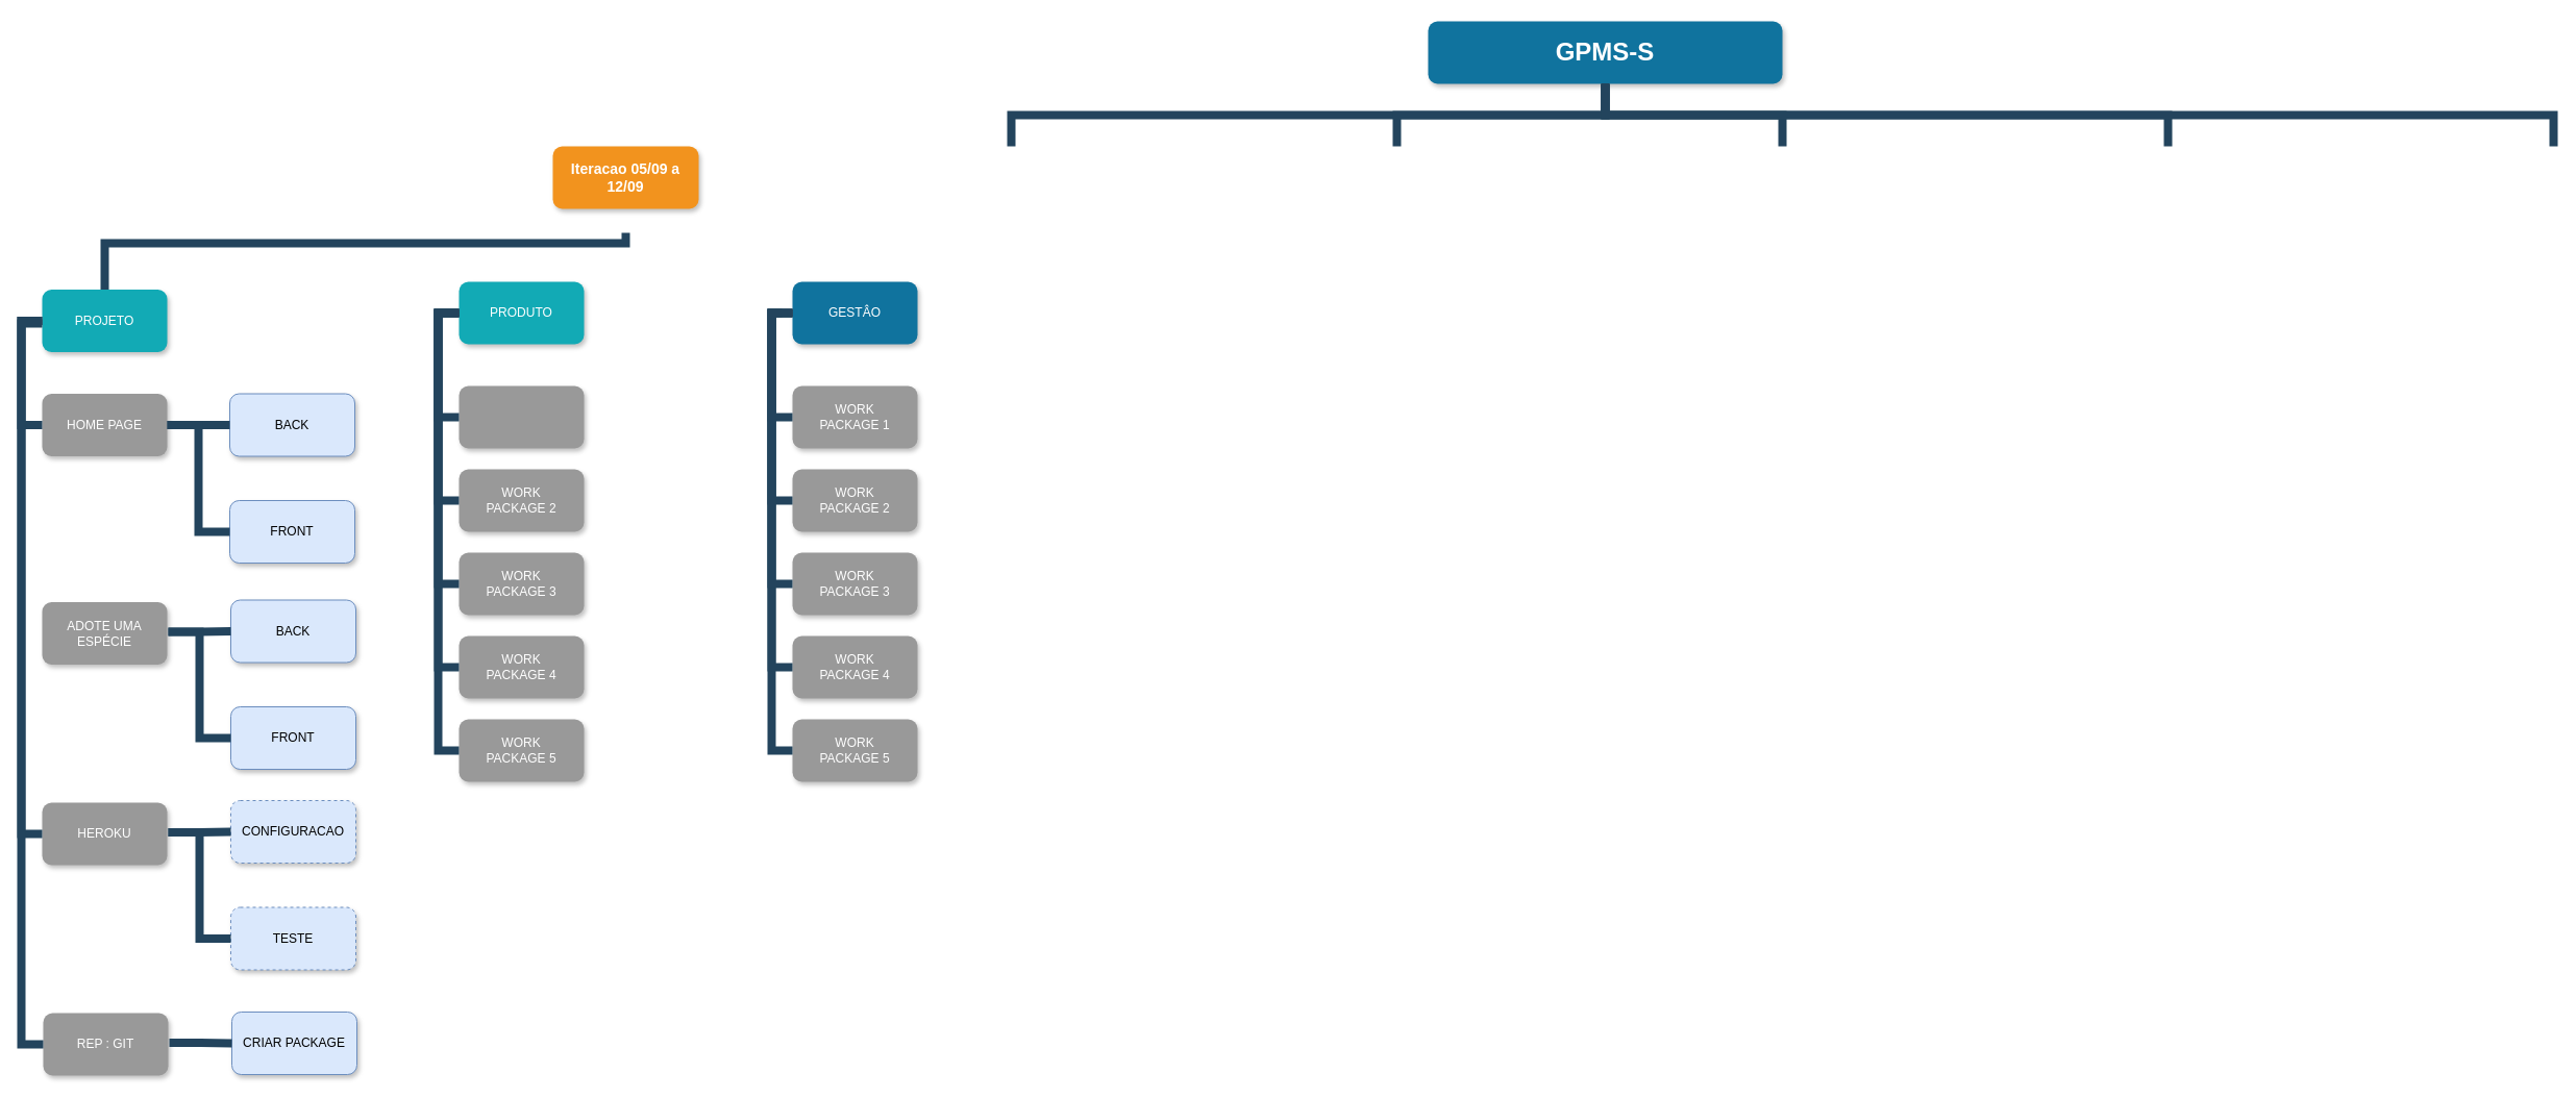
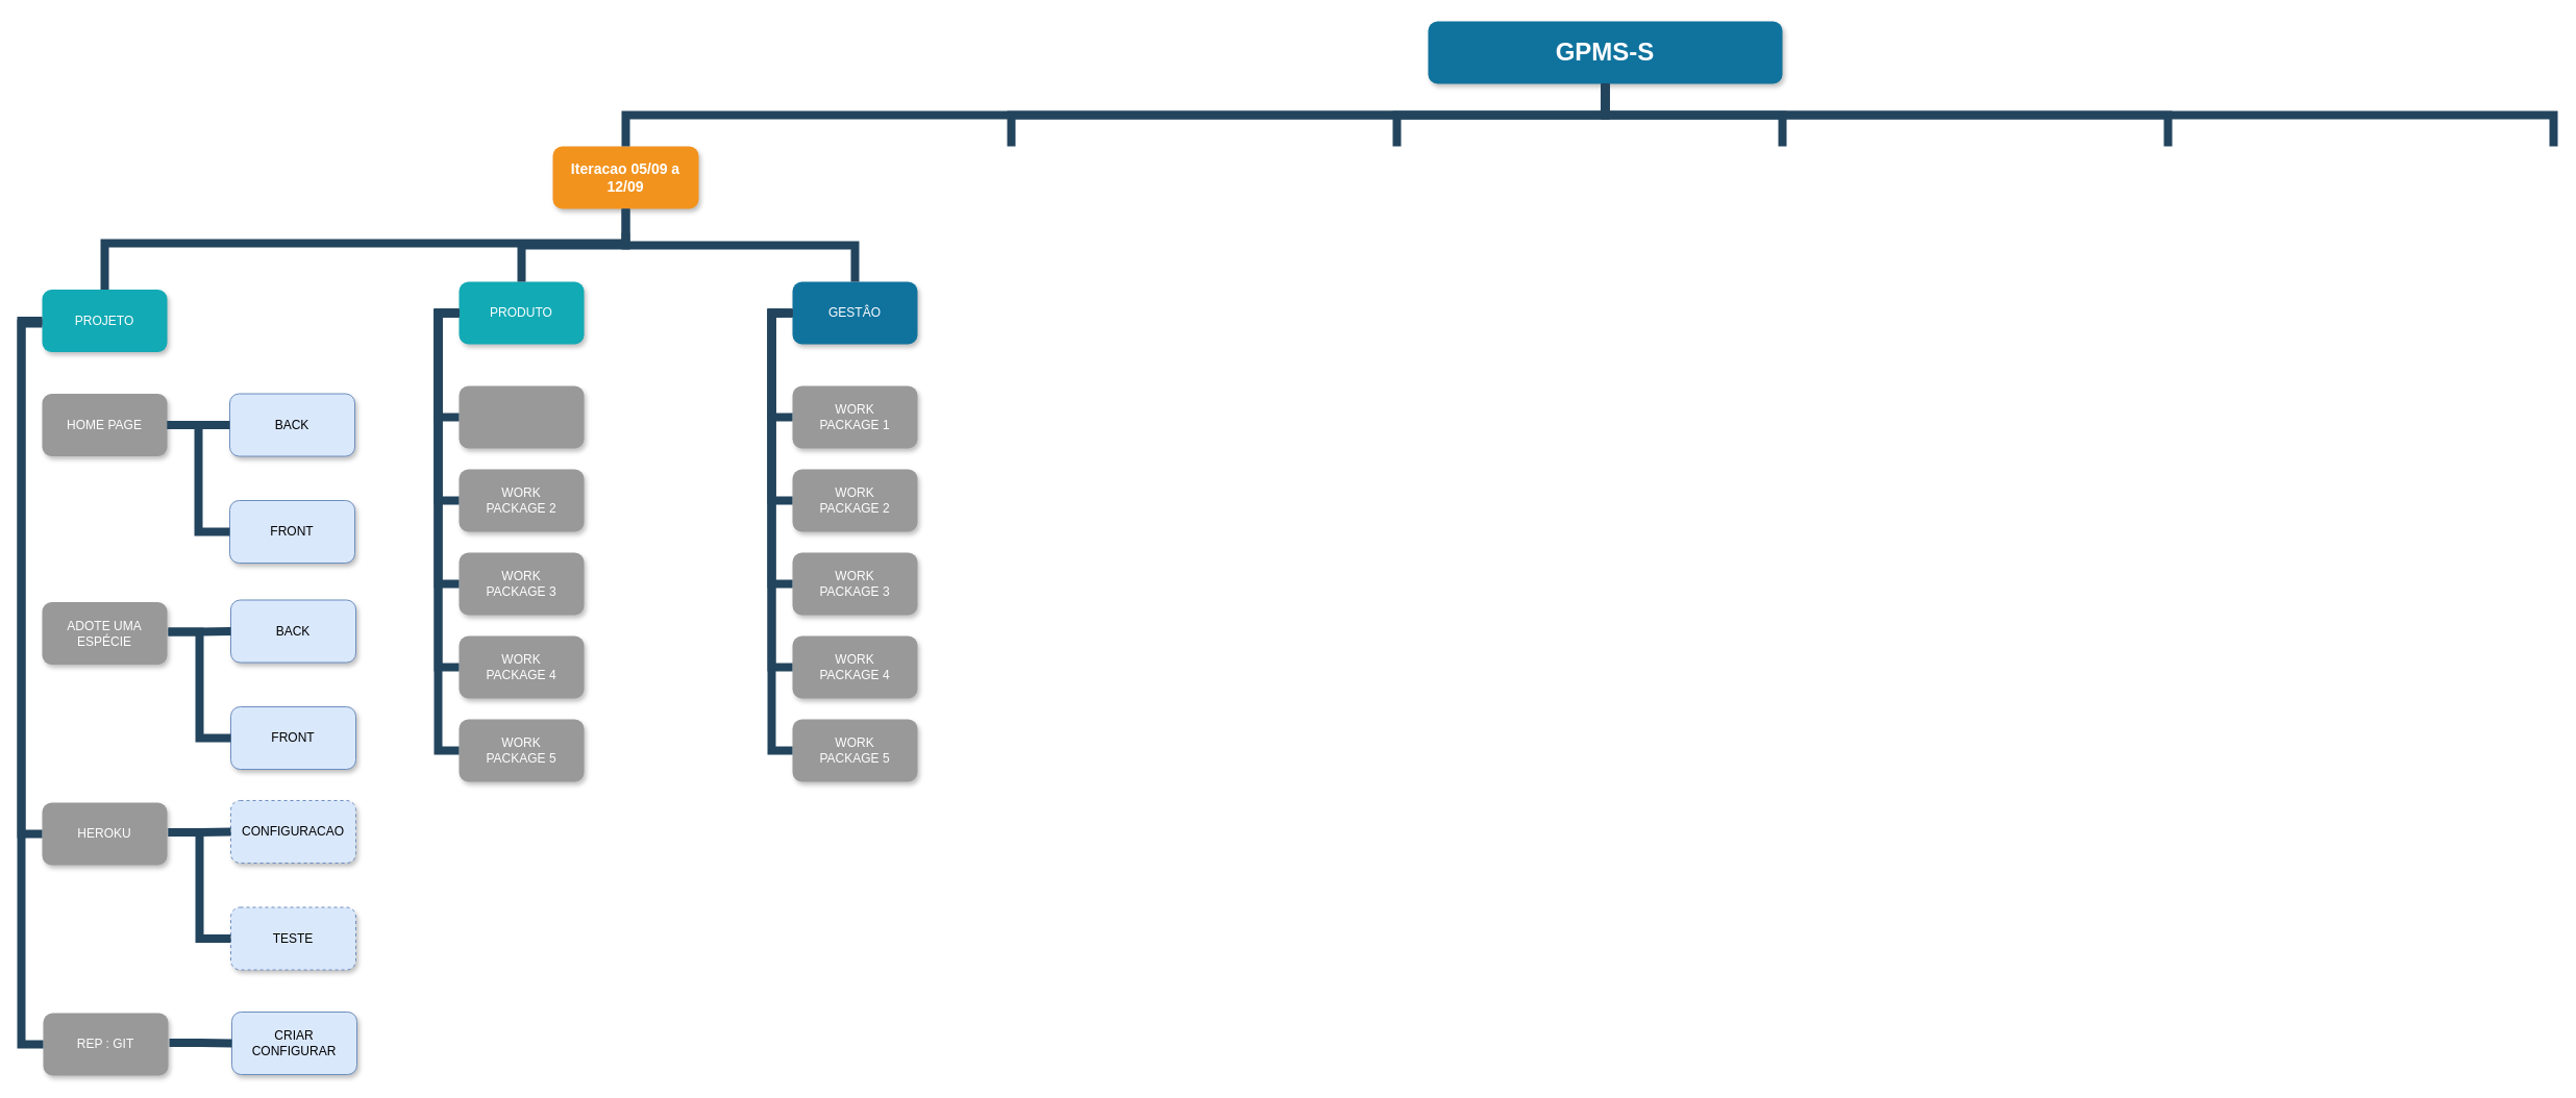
+ <mxCell id="28" value="" style="edgeStyle=elbowEdgeStyle;elbow=vertical;rounded=0;fontColor=#000000;endArrow=none;endFill=0;strokeWidth=8;strokeColor=#23445D;" parent="1" source="2" target="3" edge="1"><mxGeometry width="100" height="100" relative="1" as="geometry"><mxPoint x="910" y="110" as="sourcePoint" /><mxPoint x="1010" y="10" as="targetPoint" /></mxGeometry></mxCell>
+ <mxCell id="16" value="" style="edgeStyle=elbowEdgeStyle;elbow=vertical;rounded=0;fontColor=#000000;endArrow=none;endFill=0;strokeWidth=8;strokeColor=#23445D;" parent="1" source="3" target="4" edge="1"><mxGeometry width="100" height="100" relative="1" as="geometry"><mxPoint x="390" y="260" as="sourcePoint" /><mxPoint x="490" y="160" as="targetPoint" /></mxGeometry></mxCell>
+ <mxCell id="17" value="" style="edgeStyle=elbowEdgeStyle;elbow=vertical;rounded=0;fontColor=#000000;endArrow=none;endFill=0;strokeWidth=8;strokeColor=#23445D;" parent="1" source="3" target="5" edge="1"><mxGeometry width="100" height="100" relative="1" as="geometry"><mxPoint x="730" y="260" as="sourcePoint" /><mxPoint x="830" y="160" as="targetPoint" /></mxGeometry></mxCell>
- <mxCell id="39" value="" style="edgeStyle=elbowEdgeStyle;elbow=horizontal;rounded=0;fontColor=#000000;endArrow=none;endFill=0;strokeWidth=8;strokeColor=#23445D;" edge="1" parent="1" source="34" target="36"><mxGeometry width="100" height="100" relative="1" as="geometry"><mxPoint x="-20" y="457.5" as="sourcePoint" /><mxPoint x="80" y="357.5" as="targetPoint" /><Array as="points"><mxPoint x="20" y="357.5" /></Array></mxGeometry></mxCell>
- <mxCell id="56" value="CRIAR PACKAGE" style="whiteSpace=wrap;rounded=1;fillColor=#dae8fc;strokeColor=#6c8ebf;shadow=1;fontStyle=0" vertex="1" parent="1"><mxGeometry x="222" y="971" width="120" height="60" as="geometry" /></mxCell>
+ <mxCell id="56" value="CRIAR CONFIGURAR" style="whiteSpace=wrap;rounded=1;fillColor=#dae8fc;strokeColor=#6c8ebf;shadow=1;fontStyle=0" vertex="1" parent="1"><mxGeometry x="222" y="971" width="120" height="60" as="geometry" /></mxCell>
